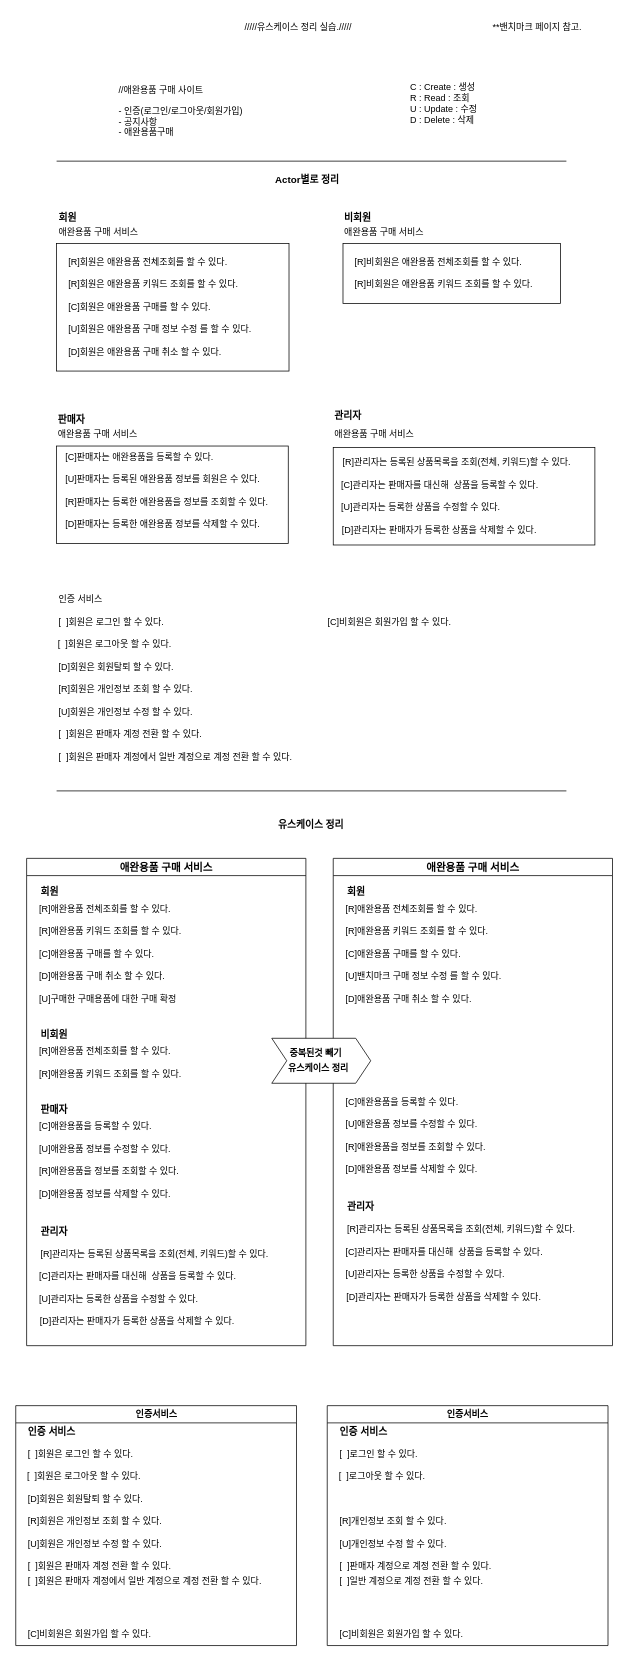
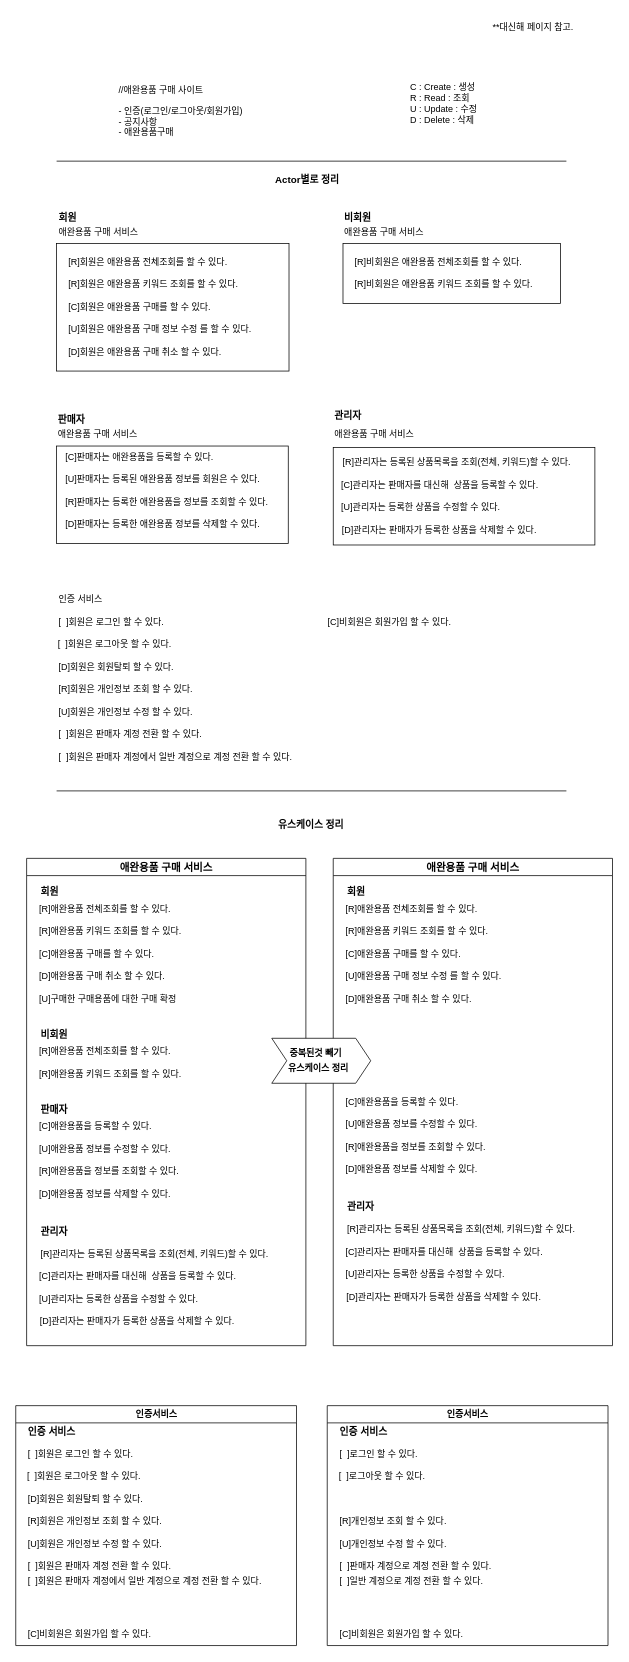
- <mxCell id="21" value="/////유스케이스 정리 실습./////" style="text;html=1;align=left;verticalAlign=middle;resizable=0;points=[];autosize=1;strokeColor=none;fillColor=none;" vertex="1" parent="1"><mxGeometry x="324" y="20" width="170" height="30" as="geometry" /></mxCell>
- <mxCell id="18" value="**밴치마크 페이지 참고." style="text;html=1;align=left;verticalAlign=middle;resizable=0;points=[];autosize=1;strokeColor=none;fillColor=none;" vertex="1" parent="1"><mxGeometry x="655" y="20" width="150" height="30" as="geometry" /></mxCell>
+ <mxCell id="18" value="**대신해 페이지 참고." style="text;html=1;align=left;verticalAlign=middle;resizable=0;points=[];autosize=1;strokeColor=none;fillColor=none;" vertex="1" parent="1"><mxGeometry x="655" y="20" width="150" height="30" as="geometry" /></mxCell>
- <mxCell id="59" value="[U]밴치마크 구매 정보 수정 를 할 수 있다.&lt;span style=&quot;white-space: pre;&quot;&gt;&#09;&lt;/span&gt;" style="text;html=1;align=left;verticalAlign=middle;resizable=0;points=[];autosize=1;strokeColor=none;fillColor=none;" vertex="1" parent="55"><mxGeometry x="15" y="143" width="260" height="30" as="geometry" /></mxCell>
+ <mxCell id="59" value="[U]애완용품 구매 정보 수정 를 할 수 있다.&lt;span style=&quot;white-space: pre;&quot;&gt;&#09;&lt;/span&gt;" style="text;html=1;align=left;verticalAlign=middle;resizable=0;points=[];autosize=1;strokeColor=none;fillColor=none;" vertex="1" parent="55"><mxGeometry x="15" y="143" width="260" height="30" as="geometry" /></mxCell>
